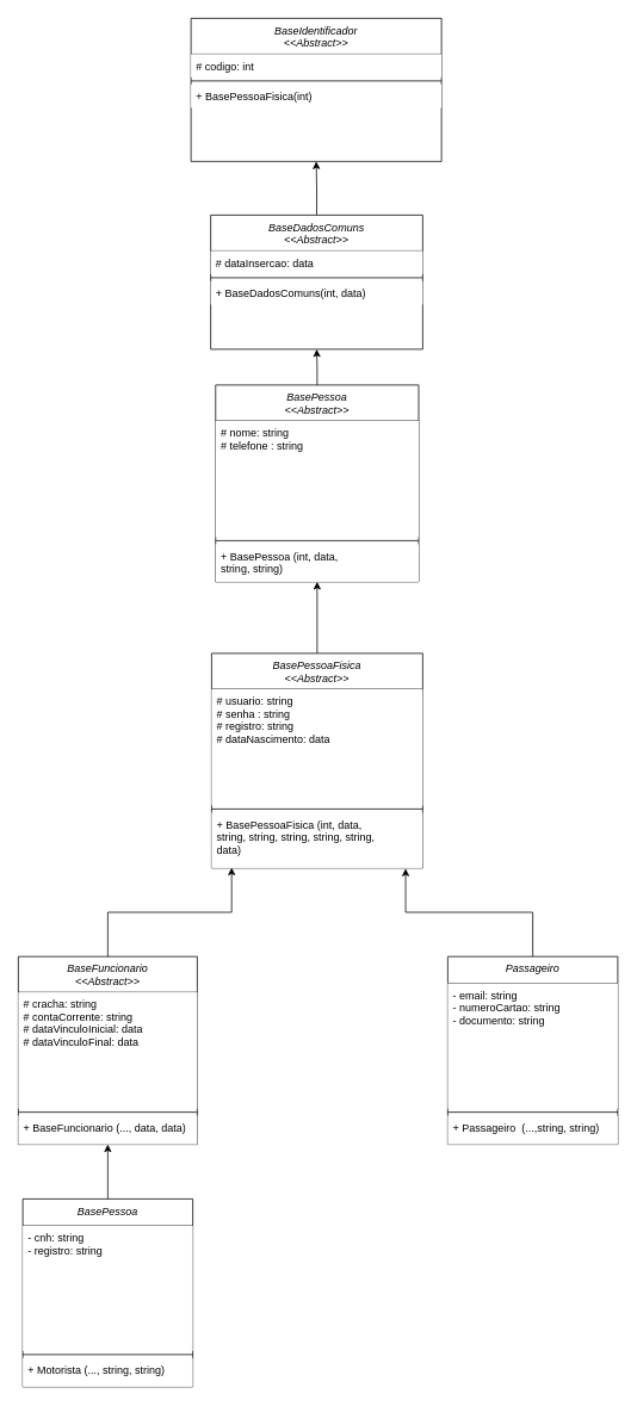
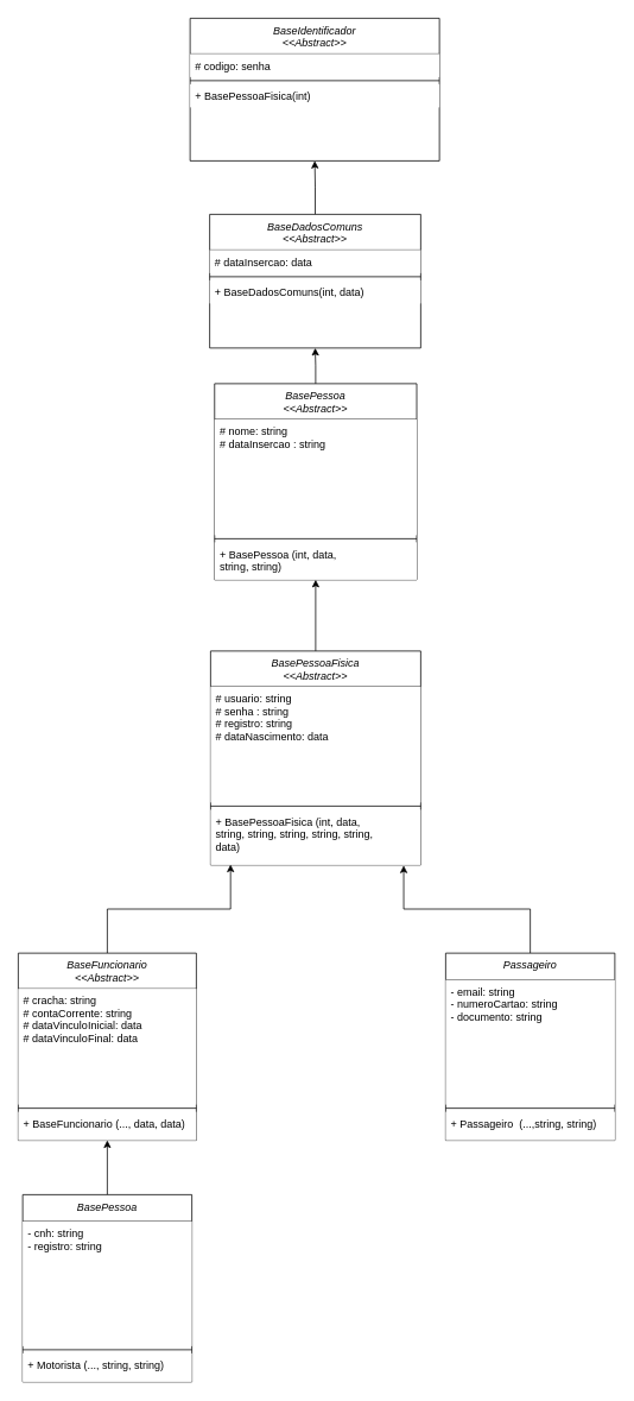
- <mxCell id="3" value="# codigo: int" style="text;align=left;verticalAlign=top;spacingLeft=4;spacingRight=4;overflow=hidden;rotatable=0;points=[[0,0.5],[1,0.5]];portConstraint=eastwest;fillColor=default;strokeColor=none;fillStyle=solid;" parent="2" vertex="1"><mxGeometry y="40" width="280" height="26" as="geometry" /></mxCell>
+ <mxCell id="3" value="# codigo: senha" style="text;align=left;verticalAlign=top;spacingLeft=4;spacingRight=4;overflow=hidden;rotatable=0;points=[[0,0.5],[1,0.5]];portConstraint=eastwest;fillColor=default;strokeColor=none;fillStyle=solid;" parent="2" vertex="1"><mxGeometry y="40" width="280" height="26" as="geometry" /></mxCell>
- <mxCell id="13" value="# nome: string&#10;# telefone : string&#10;&#10;&#10;" style="text;align=left;verticalAlign=top;spacingLeft=4;spacingRight=4;overflow=hidden;rotatable=0;points=[[0,0.5],[1,0.5]];portConstraint=eastwest;fillColor=default;" parent="12" vertex="1"><mxGeometry y="40" width="227" height="130" as="geometry" /></mxCell>
+ <mxCell id="13" value="# nome: string&#10;# dataInsercao : string&#10;&#10;&#10;" style="text;align=left;verticalAlign=top;spacingLeft=4;spacingRight=4;overflow=hidden;rotatable=0;points=[[0,0.5],[1,0.5]];portConstraint=eastwest;fillColor=default;" parent="12" vertex="1"><mxGeometry y="40" width="227" height="130" as="geometry" /></mxCell>
